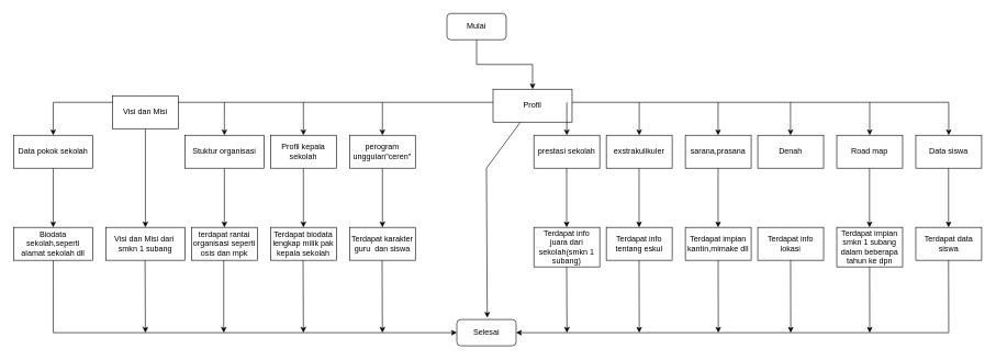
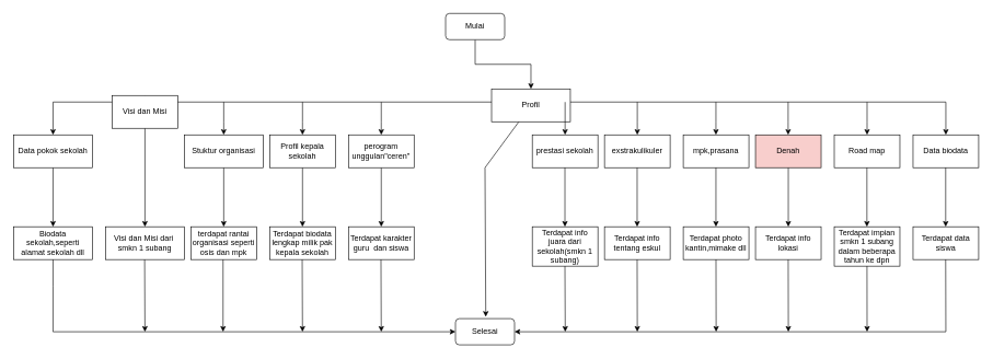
- <mxCell id="45" value="sarana,prasana" style="rounded=0;whiteSpace=wrap;html=1;" vertex="1" parent="1"><mxGeometry x="1040" y="205" width="100" height="50" as="geometry" /></mxCell>
+ <mxCell id="45" value="mpk,prasana" style="rounded=0;whiteSpace=wrap;html=1;" vertex="1" parent="1"><mxGeometry x="1040" y="205" width="100" height="50" as="geometry" /></mxCell>
- <mxCell id="37" value="Denah" style="rounded=0;whiteSpace=wrap;html=1;" vertex="1" parent="1"><mxGeometry x="1150" y="205" width="100" height="50" as="geometry" /></mxCell>
+ <mxCell id="37" value="Denah" style="rounded=0;whiteSpace=wrap;html=1;fillColor=#f8cecc;" vertex="1" parent="1"><mxGeometry x="1150" y="205" width="100" height="50" as="geometry" /></mxCell>
- <mxCell id="28" value="Data siswa" style="rounded=0;whiteSpace=wrap;html=1;" vertex="1" parent="1"><mxGeometry x="1390" y="205" width="100" height="50" as="geometry" /></mxCell>
+ <mxCell id="28" value="Data biodata" style="rounded=0;whiteSpace=wrap;html=1;" vertex="1" parent="1"><mxGeometry x="1390" y="205" width="100" height="50" as="geometry" /></mxCell>
+ <mxCell id="36" value="" style="edgeStyle=none;rounded=0;orthogonalLoop=1;jettySize=auto;html=1;" edge="1" parent="1" source="37" target="38"><mxGeometry relative="1" as="geometry" /></mxCell>
- <mxCell id="46" value="Terdapat impian kantin,mimake dll" style="rounded=0;whiteSpace=wrap;html=1;" vertex="1" parent="1"><mxGeometry x="1040" y="345" width="100" height="50" as="geometry" /></mxCell>
+ <mxCell id="46" value="Terdapat photo kantin,mimake dll" style="rounded=0;whiteSpace=wrap;html=1;" vertex="1" parent="1"><mxGeometry x="1040" y="345" width="100" height="50" as="geometry" /></mxCell>
